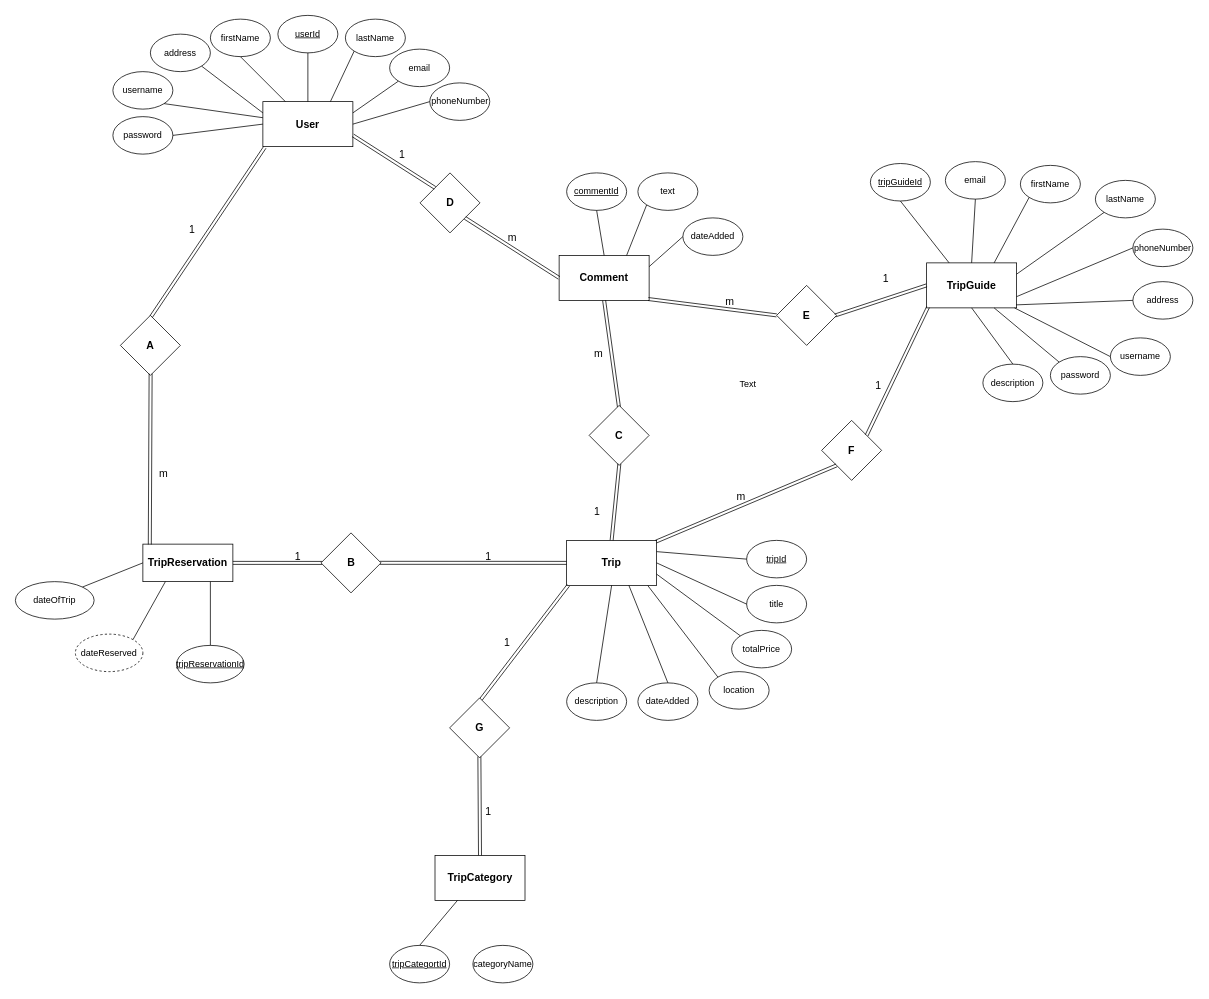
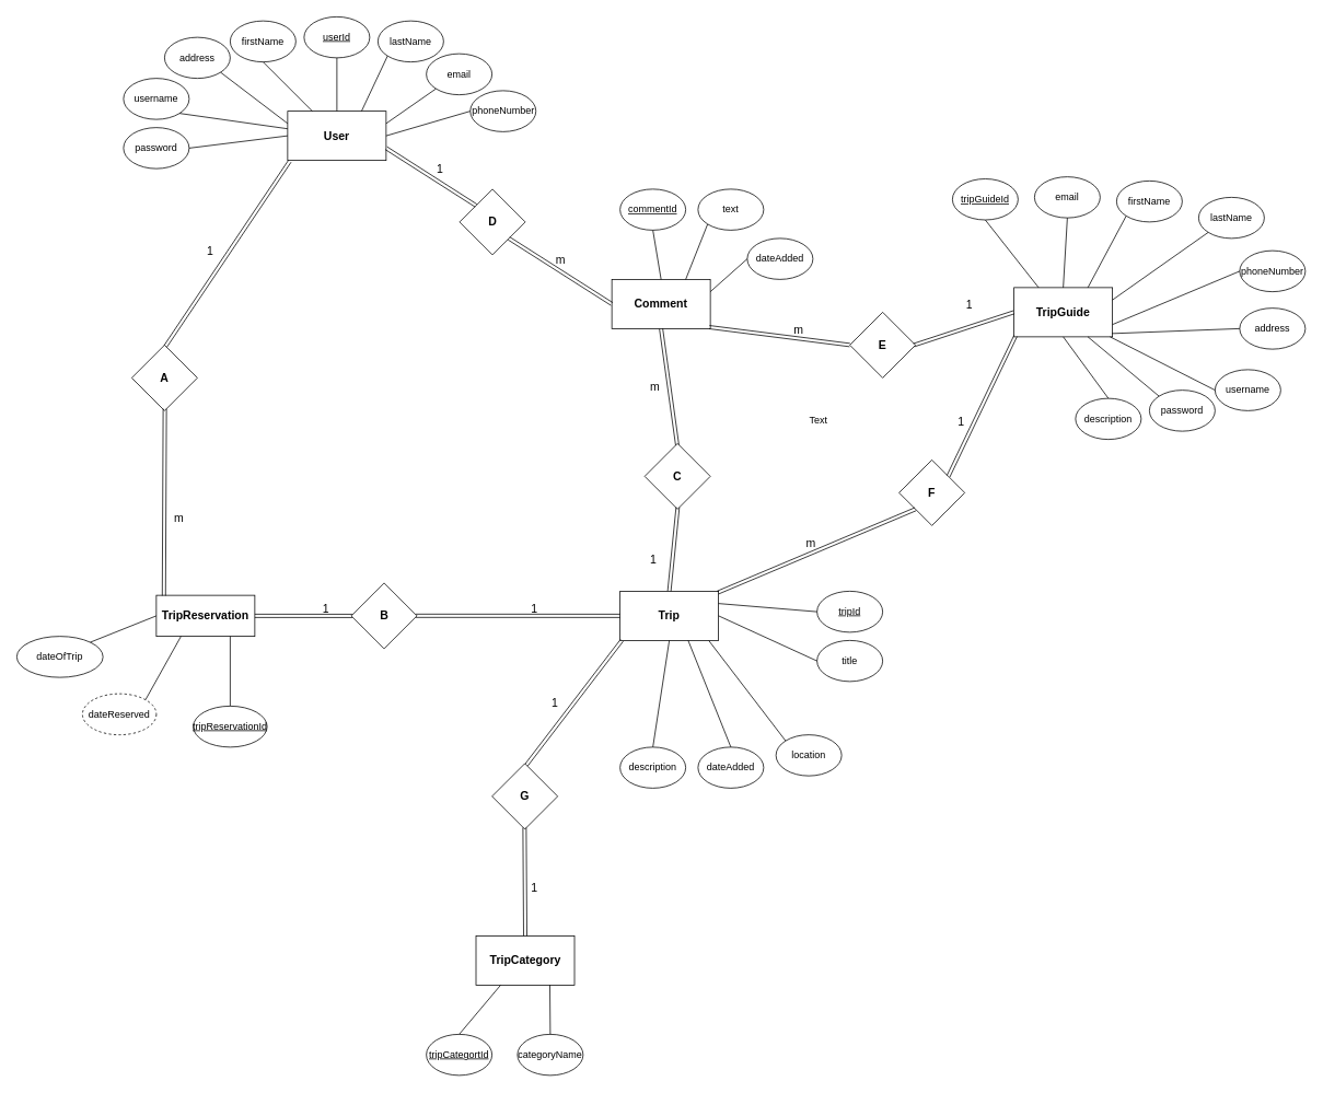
- <mxCell id="37" value="" style="endArrow=none;html=1;entryX=0;entryY=0;entryDx=0;entryDy=0;exitX=1;exitY=0.75;exitDx=0;exitDy=0;" parent="1" source="4" target="36" edge="1"><mxGeometry width="50" height="50" relative="1" as="geometry"><mxPoint x="909.714" y="815.286" as="sourcePoint" /><mxPoint x="886" y="1030.5" as="targetPoint" /></mxGeometry></mxCell>
- <mxCell id="36" value="totalPrice" style="ellipse;whiteSpace=wrap;html=1;" parent="1" vertex="1"><mxGeometry x="975" y="840" width="80" height="50" as="geometry" /></mxCell>
+ <mxCell id="91" value="" style="endArrow=none;html=1;entryX=0.5;entryY=0;entryDx=0;entryDy=0;exitX=0.75;exitY=1;exitDx=0;exitDy=0;" parent="1" source="82" target="90" edge="1"><mxGeometry width="50" height="50" relative="1" as="geometry"><mxPoint x="794.882" y="1239.529" as="sourcePoint" /><mxPoint x="806" y="1505.5" as="targetPoint" /></mxGeometry></mxCell>
